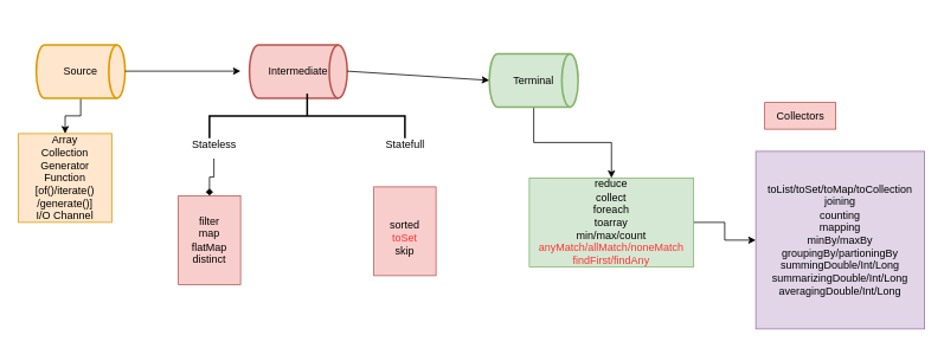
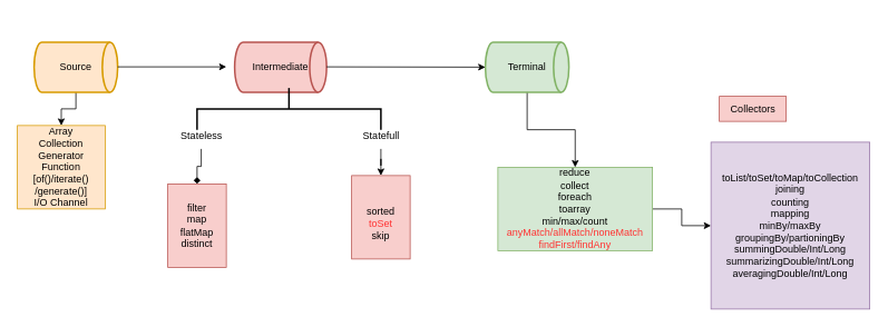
- <mxCell id="6" value="Terminal" style="strokeWidth=2;html=1;shape=mxgraph.flowchart.direct_data;whiteSpace=wrap;fillColor=#d5e8d4;strokeColor=#82b366;" vertex="1" parent="1"><mxGeometry x="550" y="60" width="100" height="60" as="geometry" /></mxCell>
+ <mxCell id="6" value="Terminal" style="strokeWidth=2;html=1;shape=mxgraph.flowchart.direct_data;whiteSpace=wrap;fillColor=#d5e8d4;strokeColor=#82b366;" vertex="1" parent="1"><mxGeometry x="580" y="50" width="100" height="60" as="geometry" /></mxCell>
+ <mxCell id="13" value="" style="edgeStyle=orthogonalEdgeStyle;rounded=0;orthogonalLoop=1;jettySize=auto;html=1;" edge="1" parent="1" source="14" target="16"><mxGeometry relative="1" as="geometry" /></mxCell>
